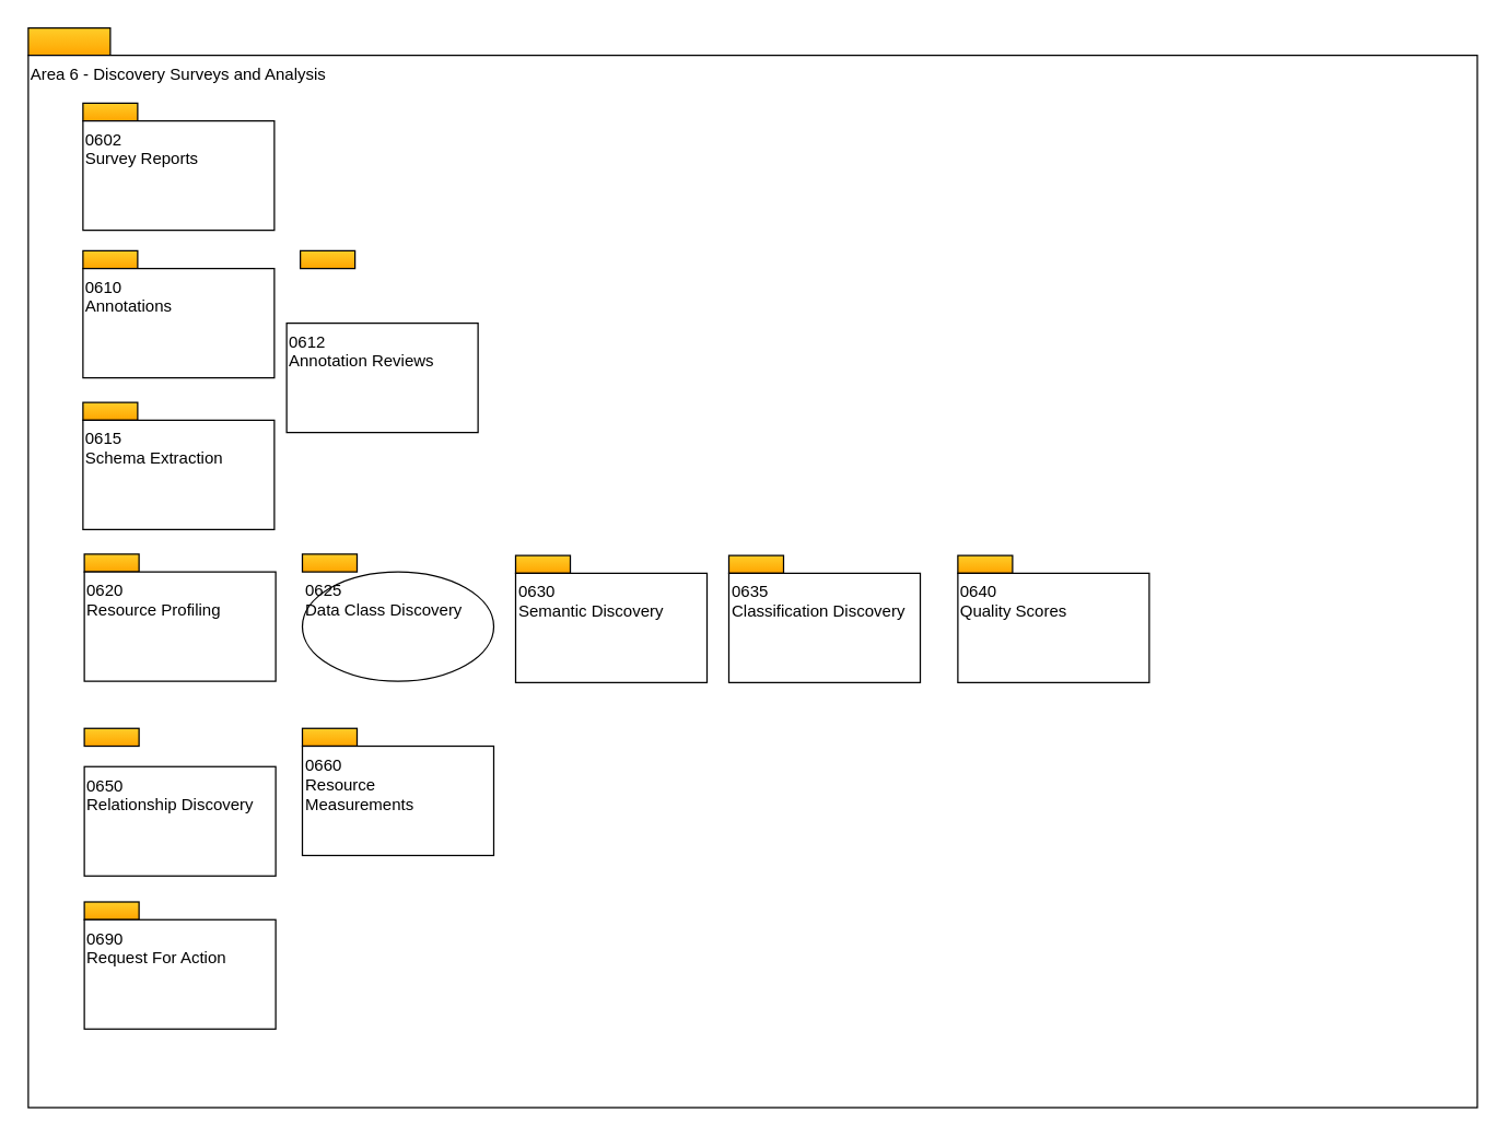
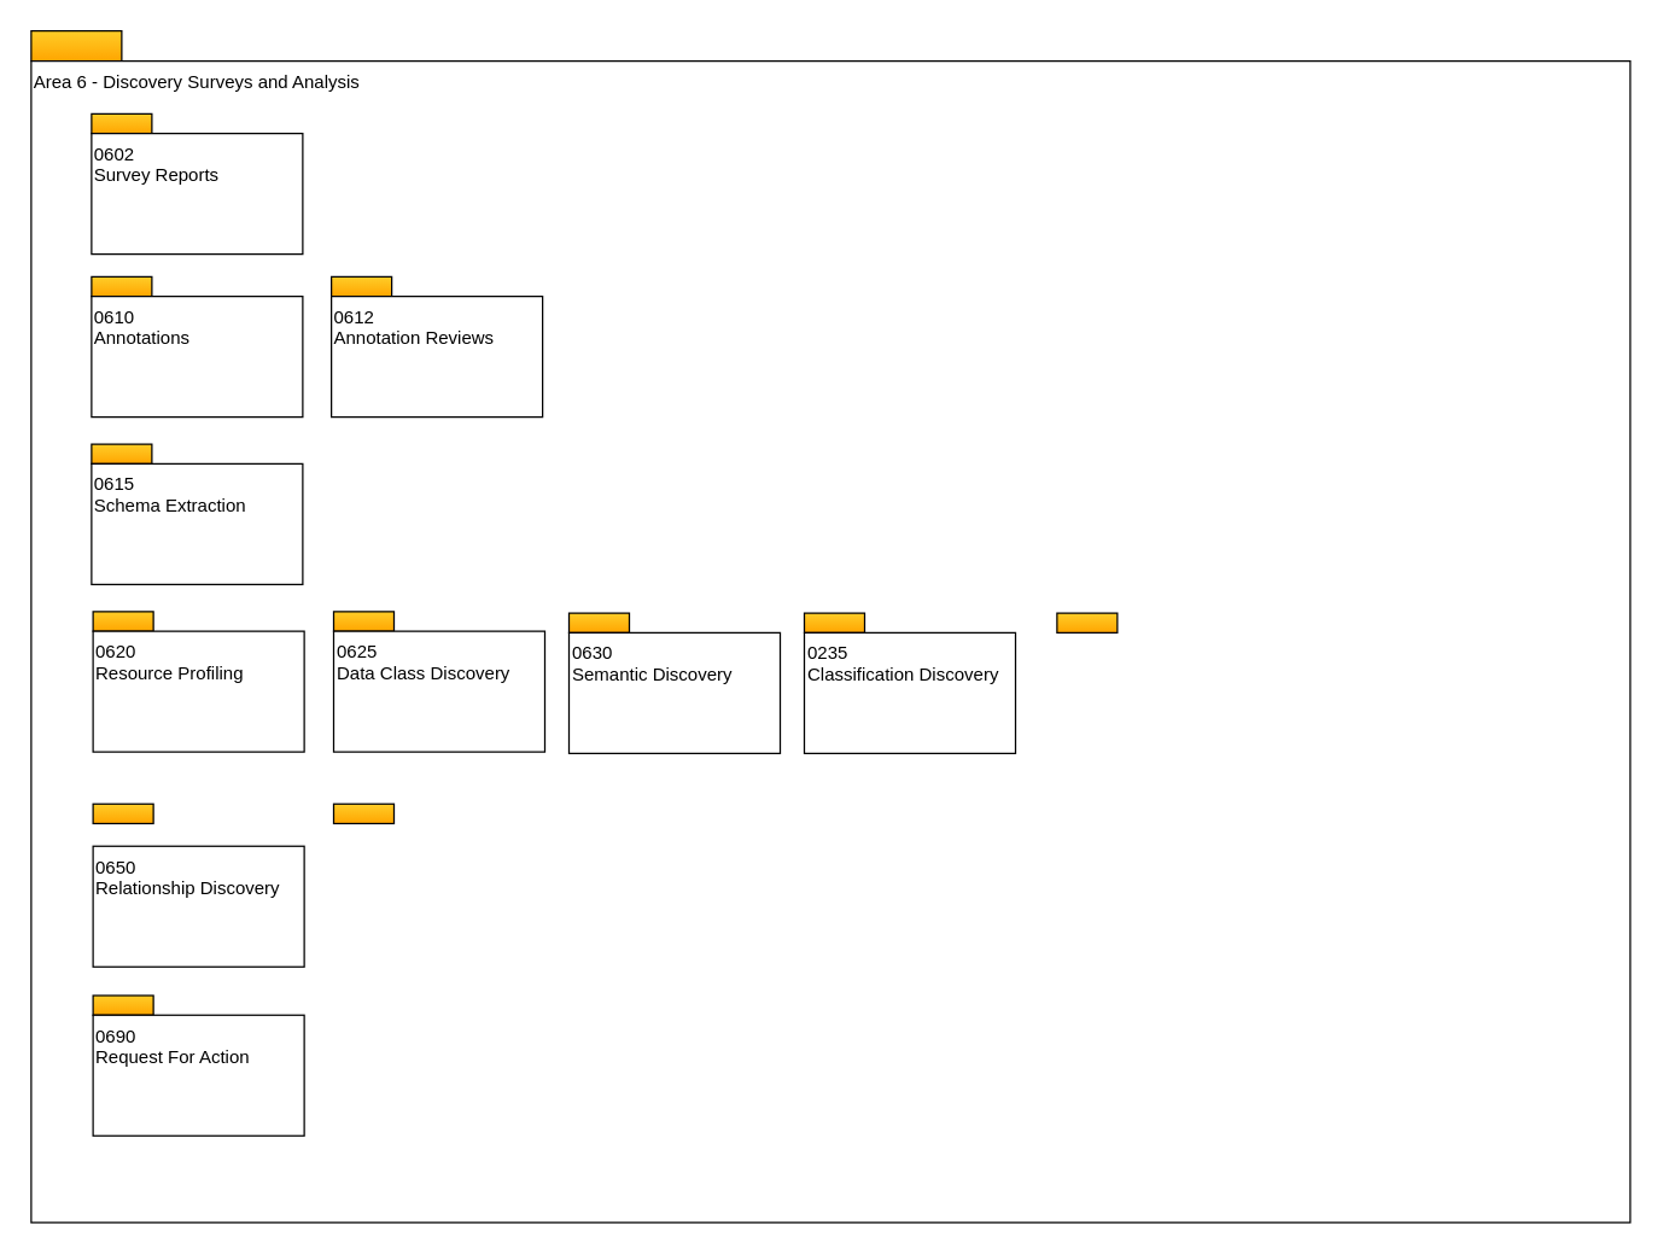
- <mxCell id="7" value="0612&lt;br&gt;Annotation Reviews" style="rounded=0;whiteSpace=wrap;html=1;align=left;verticalAlign=top;" parent="1" vertex="1"><mxGeometry x="209" y="236" width="140" height="80" as="geometry" /></mxCell>
+ <mxCell id="7" value="0612&lt;br&gt;Annotation Reviews" style="rounded=0;whiteSpace=wrap;html=1;align=left;verticalAlign=top;" parent="1" vertex="1"><mxGeometry x="219" y="196" width="140" height="80" as="geometry" /></mxCell>
- <mxCell id="17" value="0635&lt;br&gt;Classification Discovery&lt;br&gt;" style="rounded=0;whiteSpace=wrap;html=1;align=left;verticalAlign=top;" parent="1" vertex="1"><mxGeometry x="532.5" y="419" width="140" height="80" as="geometry" /></mxCell>
+ <mxCell id="17" value="0235&lt;br&gt;Classification Discovery&lt;br&gt;" style="rounded=0;whiteSpace=wrap;html=1;align=left;verticalAlign=top;" parent="1" vertex="1"><mxGeometry x="532.5" y="419" width="140" height="80" as="geometry" /></mxCell>
- <mxCell id="13" value="0625&lt;br&gt;Data Class Discovery&lt;br&gt;" style="ellipse;whiteSpace=wrap;html=1;align=left;verticalAlign=top;" parent="1" vertex="1"><mxGeometry x="220.5" y="418" width="140" height="80" as="geometry" /></mxCell>
+ <mxCell id="13" value="0625&lt;br&gt;Data Class Discovery&lt;br&gt;" style="rounded=0;whiteSpace=wrap;html=1;align=left;verticalAlign=top;" parent="1" vertex="1"><mxGeometry x="220.5" y="418" width="140" height="80" as="geometry" /></mxCell>
- <mxCell id="25" value="0640&lt;br&gt;Quality Scores&lt;br&gt;" style="rounded=0;whiteSpace=wrap;html=1;align=left;verticalAlign=top;" parent="1" vertex="1"><mxGeometry x="700" y="419" width="140" height="80" as="geometry" /></mxCell>
- <mxCell id="21" value="0660&lt;br&gt;Resource &lt;br&gt;Measurements" style="rounded=0;whiteSpace=wrap;html=1;align=left;verticalAlign=top;" parent="1" vertex="1"><mxGeometry x="220.5" y="545.5" width="140" height="80" as="geometry" /></mxCell>
